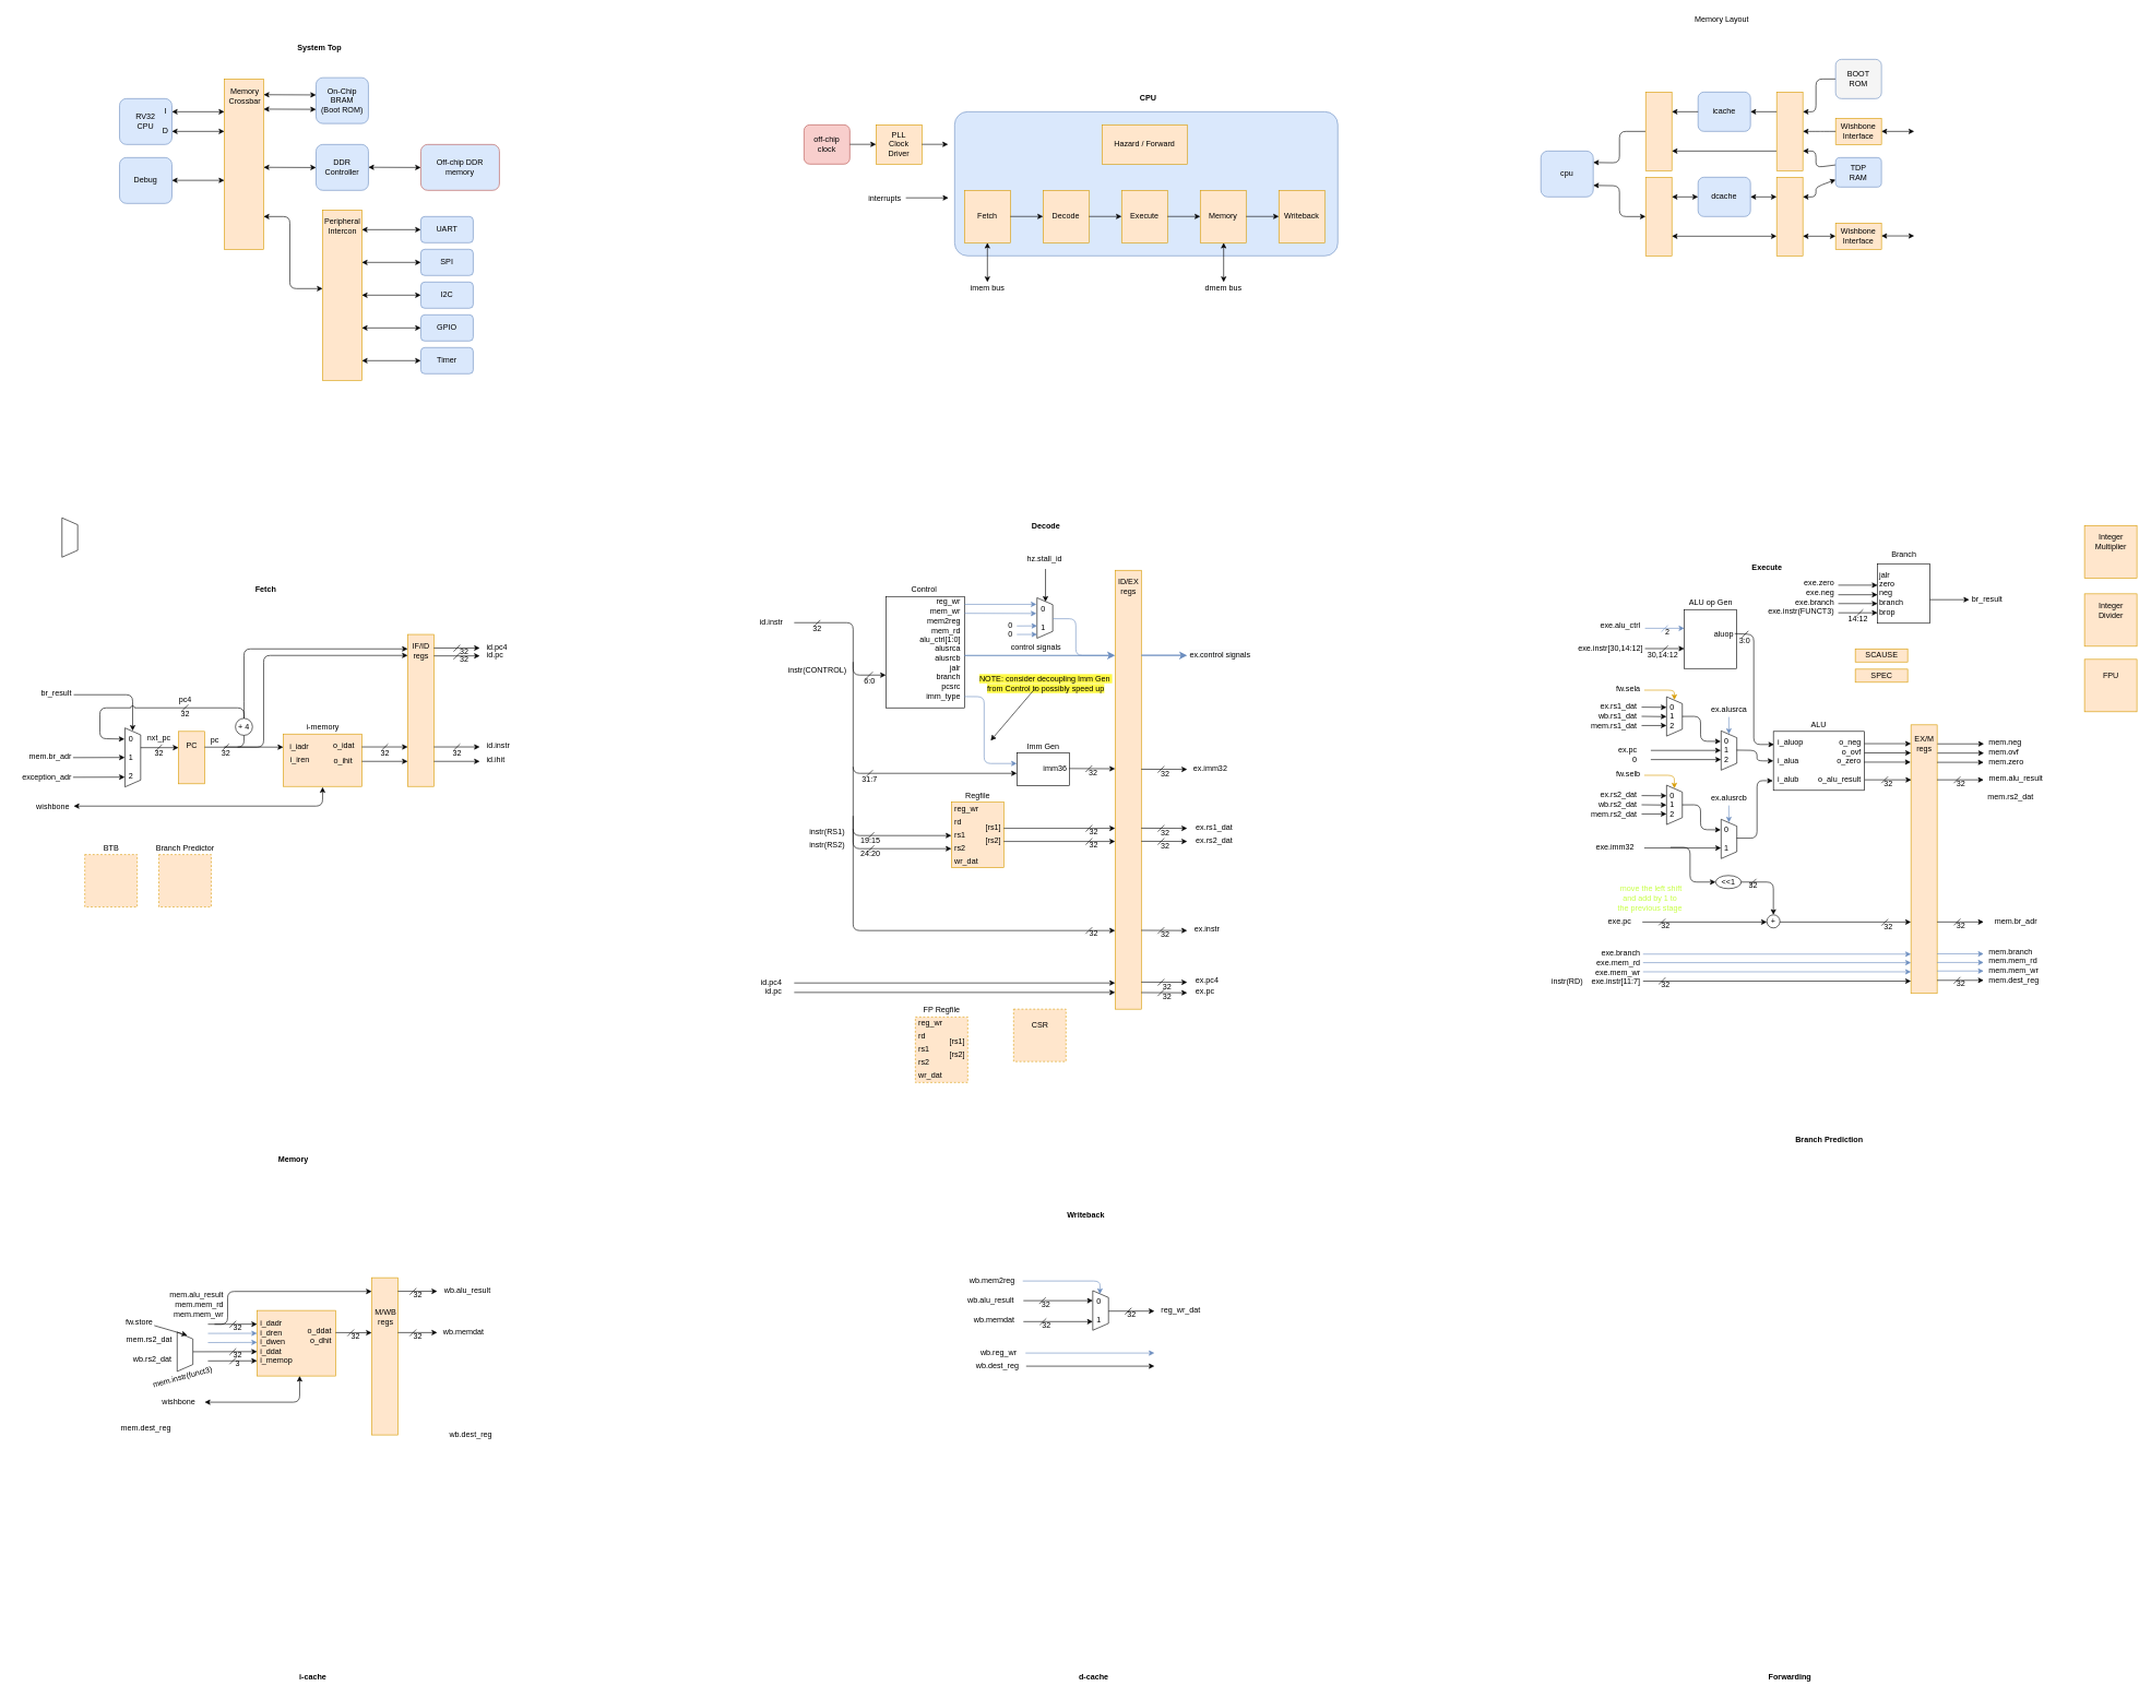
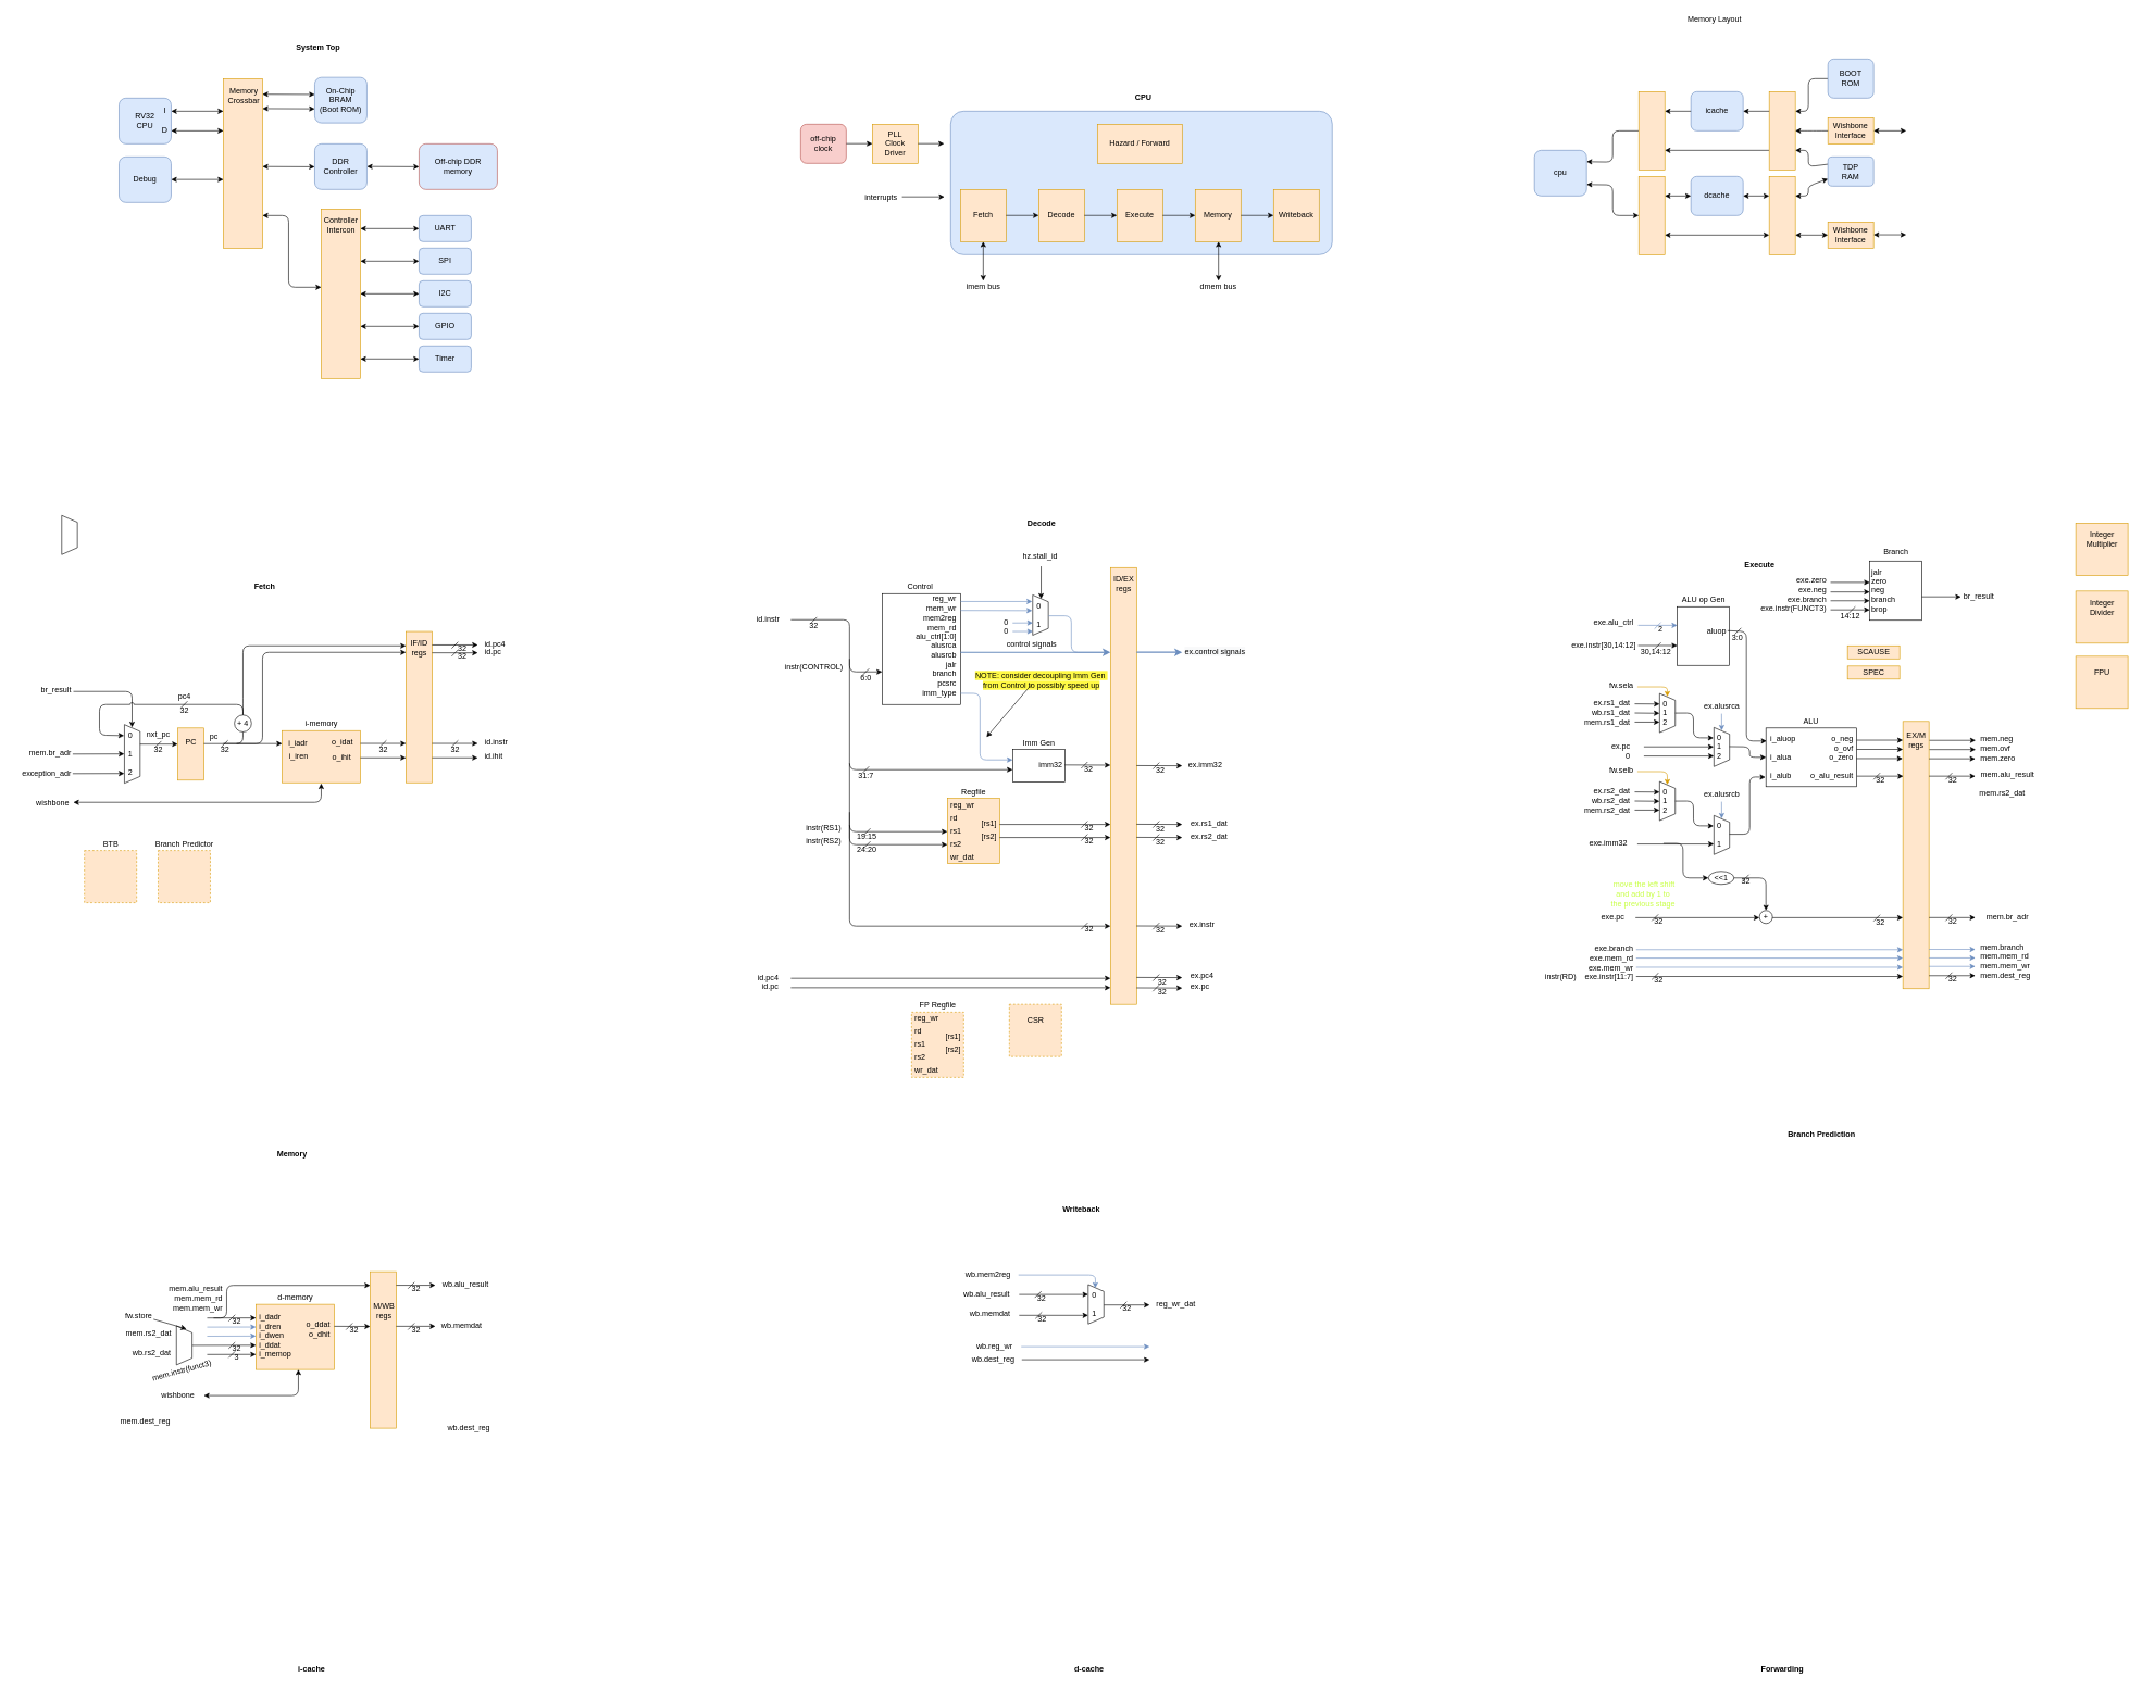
- <mxCell id="427" value="BOOT&lt;br&gt;ROM" style="rounded=1;whiteSpace=wrap;html=1;fillColor=#f5f5f5;strokeColor=#6c8ebf;" parent="1" vertex="1"><mxGeometry x="2802" y="90" width="70" height="60" as="geometry" /></mxCell>
+ <mxCell id="427" value="BOOT&lt;br&gt;ROM" style="rounded=1;whiteSpace=wrap;html=1;fillColor=#dae8fc;strokeColor=#6c8ebf;" parent="1" vertex="1"><mxGeometry x="2802" y="90" width="70" height="60" as="geometry" /></mxCell>
- <mxCell id="285" value="Peripheral&lt;br&gt;Intercon" style="text;html=1;align=center;verticalAlign=middle;resizable=0;points=[];autosize=1;strokeColor=none;" parent="1" vertex="1"><mxGeometry x="482" y="325" width="80" height="40" as="geometry" /></mxCell>
+ <mxCell id="285" value="Controller&lt;br&gt;Intercon" style="text;html=1;align=center;verticalAlign=middle;resizable=0;points=[];autosize=1;strokeColor=none;" parent="1" vertex="1"><mxGeometry x="482" y="325" width="80" height="40" as="geometry" /></mxCell>
- <mxCell id="31" value="imm36" style="text;html=1;align=center;verticalAlign=middle;resizable=0;points=[];autosize=1;strokeColor=none;" parent="1" vertex="1"><mxGeometry x="1585" y="1163" width="50" height="20" as="geometry" /></mxCell>
+ <mxCell id="31" value="imm32" style="text;html=1;align=center;verticalAlign=middle;resizable=0;points=[];autosize=1;strokeColor=none;" parent="1" vertex="1"><mxGeometry x="1585" y="1163" width="50" height="20" as="geometry" /></mxCell>
+ <mxCell id="195" value="d-memory" style="text;html=1;align=center;verticalAlign=middle;resizable=0;points=[];autosize=1;strokeColor=none;" parent="1" vertex="1"><mxGeometry x="417" y="1980" width="70" height="20" as="geometry" /></mxCell>
